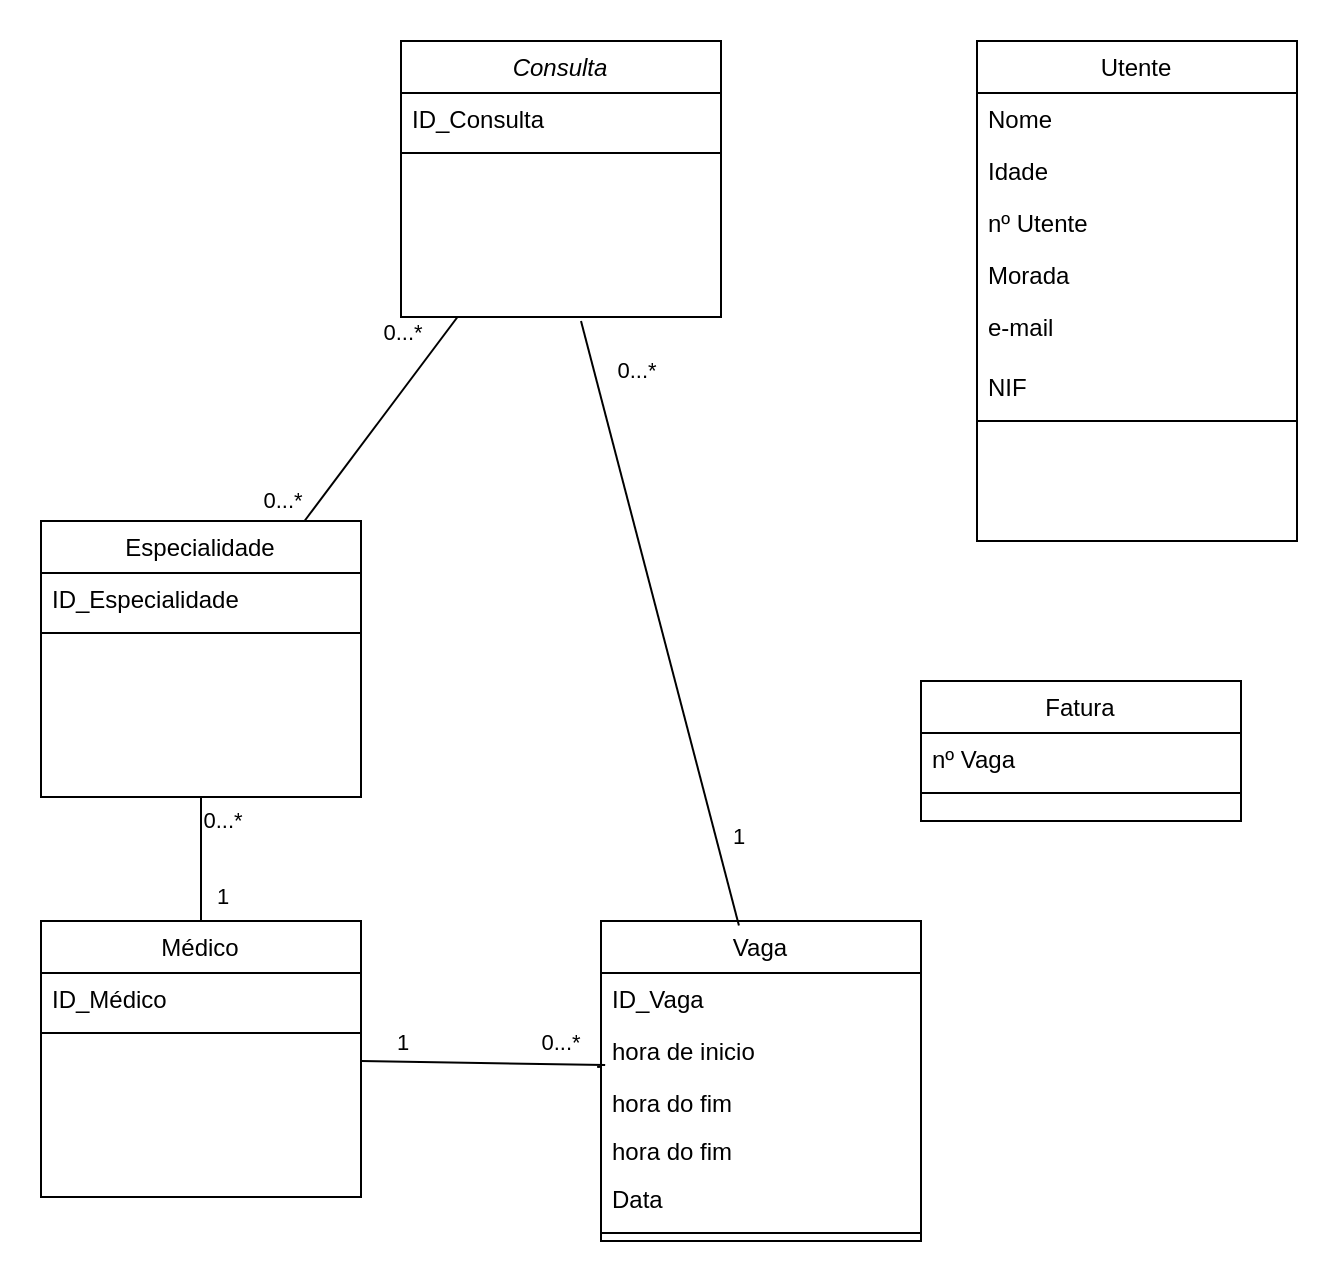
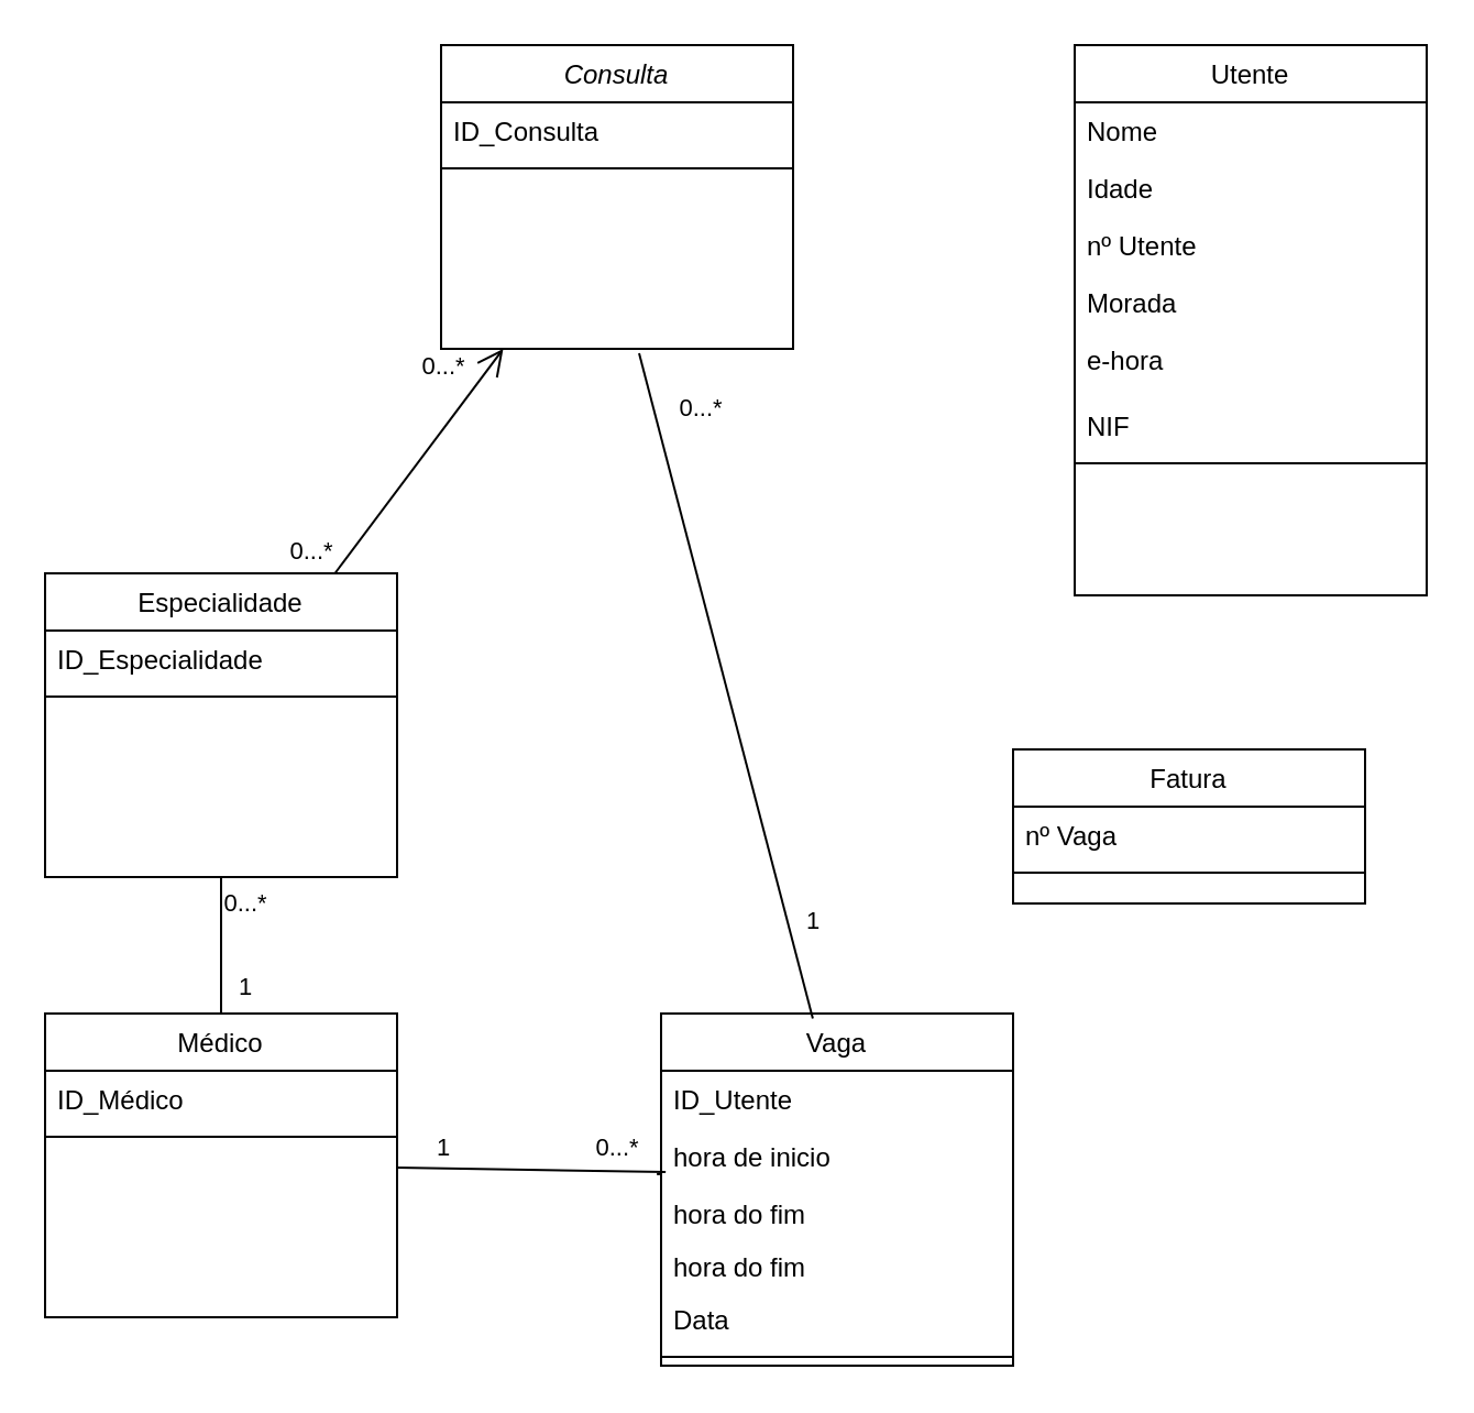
- <mxCell id="8" value="" style="endArrow=none;endSize=10;endFill=0;shadow=0;strokeWidth=1;rounded=0;elbow=vertical;" parent="1" source="5" target="2" edge="1"><mxGeometry width="160" relative="1" as="geometry"><mxPoint x="180" y="103" as="sourcePoint" /><mxPoint x="180" y="103" as="targetPoint" /></mxGeometry></mxCell>
+ <mxCell id="8" value="" style="endArrow=open;endSize=10;endFill=0;shadow=0;strokeWidth=1;rounded=0;elbow=vertical;" parent="1" source="5" target="2" edge="1"><mxGeometry width="160" relative="1" as="geometry"><mxPoint x="180" y="103" as="sourcePoint" /><mxPoint x="180" y="103" as="targetPoint" /></mxGeometry></mxCell>
- <mxCell id="19" value="e-mail" style="text;align=left;verticalAlign=top;spacingLeft=4;spacingRight=4;overflow=hidden;rotatable=0;points=[[0,0.5],[1,0.5]];portConstraint=eastwest;rounded=0;shadow=0;html=0;" parent="14" vertex="1"><mxGeometry y="130" width="160" height="30" as="geometry" /></mxCell>
+ <mxCell id="19" value="e-hora" style="text;align=left;verticalAlign=top;spacingLeft=4;spacingRight=4;overflow=hidden;rotatable=0;points=[[0,0.5],[1,0.5]];portConstraint=eastwest;rounded=0;shadow=0;html=0;" parent="14" vertex="1"><mxGeometry y="130" width="160" height="30" as="geometry" /></mxCell>
- <mxCell id="29" value="ID_Vaga" style="text;align=left;verticalAlign=top;spacingLeft=4;spacingRight=4;overflow=hidden;rotatable=0;points=[[0,0.5],[1,0.5]];portConstraint=eastwest;" vertex="1" parent="28"><mxGeometry y="26" width="160" height="26" as="geometry" /></mxCell>
+ <mxCell id="29" value="ID_Utente" style="text;align=left;verticalAlign=top;spacingLeft=4;spacingRight=4;overflow=hidden;rotatable=0;points=[[0,0.5],[1,0.5]];portConstraint=eastwest;" vertex="1" parent="28"><mxGeometry y="26" width="160" height="26" as="geometry" /></mxCell>
